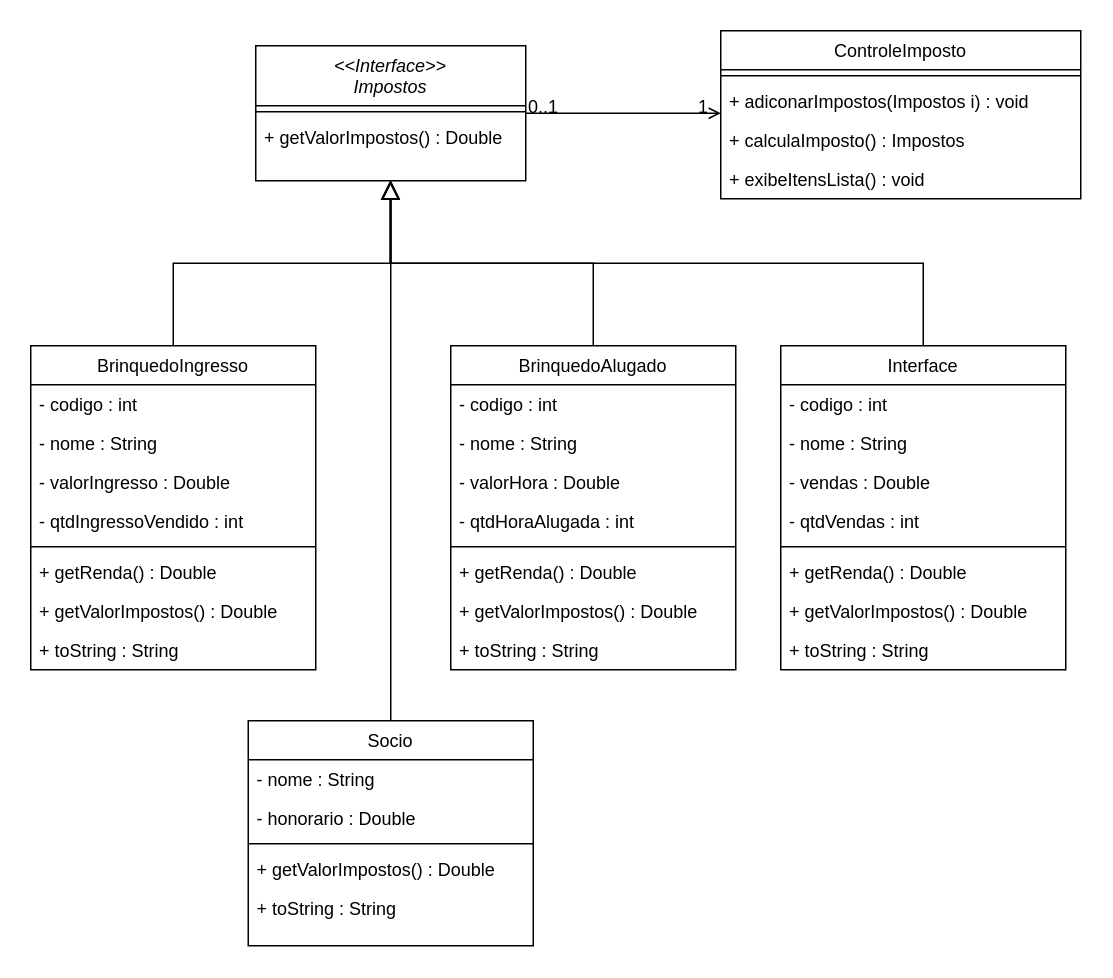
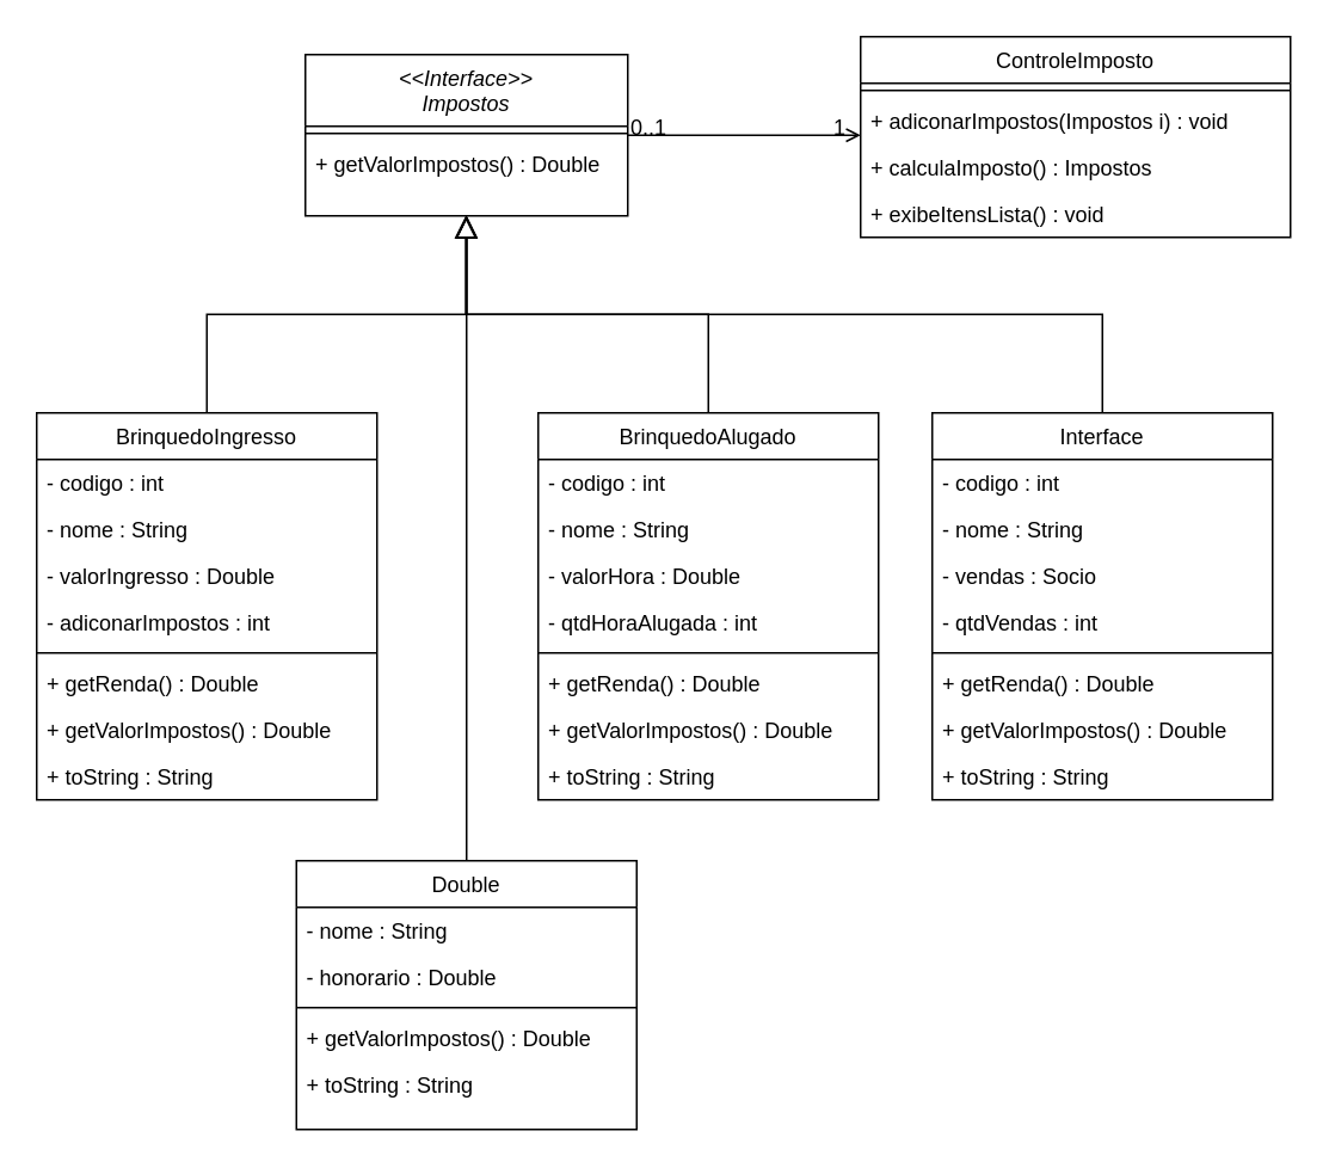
- <mxCell id="43" value="- vendas : Double" style="text;align=left;verticalAlign=top;spacingLeft=4;spacingRight=4;overflow=hidden;rotatable=0;points=[[0,0.5],[1,0.5]];portConstraint=eastwest;" vertex="1" parent="40"><mxGeometry y="78" width="190" height="26" as="geometry" /></mxCell>
+ <mxCell id="43" value="- vendas : Socio" style="text;align=left;verticalAlign=top;spacingLeft=4;spacingRight=4;overflow=hidden;rotatable=0;points=[[0,0.5],[1,0.5]];portConstraint=eastwest;" vertex="1" parent="40"><mxGeometry y="78" width="190" height="26" as="geometry" /></mxCell>
- <mxCell id="9" value="- qtdIngressoVendido : int" style="text;align=left;verticalAlign=top;spacingLeft=4;spacingRight=4;overflow=hidden;rotatable=0;points=[[0,0.5],[1,0.5]];portConstraint=eastwest;" vertex="1" parent="5"><mxGeometry y="104" width="190" height="26" as="geometry" /></mxCell>
+ <mxCell id="9" value="- adiconarImpostos : int" style="text;align=left;verticalAlign=top;spacingLeft=4;spacingRight=4;overflow=hidden;rotatable=0;points=[[0,0.5],[1,0.5]];portConstraint=eastwest;" vertex="1" parent="5"><mxGeometry y="104" width="190" height="26" as="geometry" /></mxCell>
- <mxCell id="33" value="Socio" style="swimlane;fontStyle=0;align=center;verticalAlign=top;childLayout=stackLayout;horizontal=1;startSize=26;horizontalStack=0;resizeParent=1;resizeLast=0;collapsible=1;marginBottom=0;rounded=0;shadow=0;strokeWidth=1;" vertex="1" parent="1"><mxGeometry x="165" y="480" width="190" height="150" as="geometry"><mxRectangle x="130" y="380" width="160" height="26" as="alternateBounds" /></mxGeometry></mxCell>
+ <mxCell id="33" value="Double" style="swimlane;fontStyle=0;align=center;verticalAlign=top;childLayout=stackLayout;horizontal=1;startSize=26;horizontalStack=0;resizeParent=1;resizeLast=0;collapsible=1;marginBottom=0;rounded=0;shadow=0;strokeWidth=1;" vertex="1" parent="1"><mxGeometry x="165" y="480" width="190" height="150" as="geometry"><mxRectangle x="130" y="380" width="160" height="26" as="alternateBounds" /></mxGeometry></mxCell>
